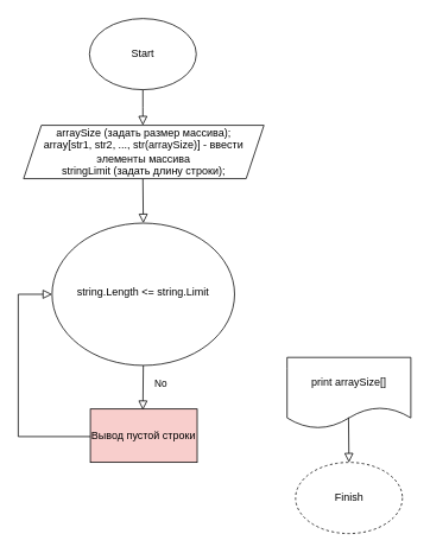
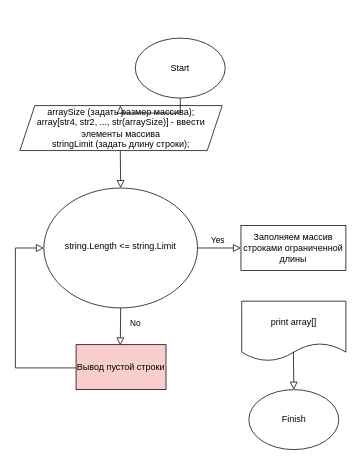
- <mxCell id="7" value="Start" style="ellipse;whiteSpace=wrap;html=1;" vertex="1" parent="1"><mxGeometry x="100" y="20" width="120" height="80" as="geometry" /></mxCell>
+ <mxCell id="7" value="Start" style="ellipse;whiteSpace=wrap;html=1;" vertex="1" parent="1"><mxGeometry x="180" y="50" width="120" height="80" as="geometry" /></mxCell>
- <mxCell id="6" value="arraySize (задать размер массива);&lt;br&gt;array[str1, str2, ..., str(arraySize)] - ввести элементы массива&lt;br&gt;stringLimit (задать длину строки);" style="shape=parallelogram;perimeter=parallelogramPerimeter;whiteSpace=wrap;html=1;fixedSize=1;" vertex="1" parent="1"><mxGeometry x="26" y="140" width="270" height="60" as="geometry" /></mxCell>
+ <mxCell id="6" value="arraySize (задать размер массива);&lt;br&gt;array[str4, str2, ..., str(arraySize)] - ввести элементы массива&lt;br&gt;stringLimit (задать длину строки);" style="shape=parallelogram;perimeter=parallelogramPerimeter;whiteSpace=wrap;html=1;fixedSize=1;" vertex="1" parent="1"><mxGeometry x="26" y="140" width="270" height="60" as="geometry" /></mxCell>
+ <mxCell id="3" value="Yes" style="rounded=0;html=1;jettySize=auto;orthogonalLoop=1;fontSize=11;endArrow=block;endFill=0;endSize=8;strokeWidth=1;shadow=0;labelBackgroundColor=none;edgeStyle=orthogonalEdgeStyle;exitX=1;exitY=0.5;exitDx=0;exitDy=0;entryX=0;entryY=0.5;entryDx=0;entryDy=0;" parent="1" source="4" target="12" edge="1"><mxGeometry x="-0.053" y="10" relative="1" as="geometry"><mxPoint as="offset" /><mxPoint x="160" y="430" as="sourcePoint" /><mxPoint x="320" y="330" as="targetPoint" /><Array as="points" /></mxGeometry></mxCell>
+ <mxCell id="12" value="Заполняем массив строками ограниченной длины" style="rounded=0;whiteSpace=wrap;html=1;" vertex="1" parent="1"><mxGeometry x="321" y="300" width="140" height="60" as="geometry" /></mxCell>
- <mxCell id="9" value="print arraySize[]" style="shape=document;whiteSpace=wrap;html=1;boundedLbl=1;" vertex="1" parent="1"><mxGeometry x="322" y="401" width="139" height="80" as="geometry" /></mxCell>
+ <mxCell id="9" value="print array[]" style="shape=document;whiteSpace=wrap;html=1;boundedLbl=1;" vertex="1" parent="1"><mxGeometry x="322" y="401" width="139" height="80" as="geometry" /></mxCell>
- <mxCell id="13" value="Finish" style="ellipse;whiteSpace=wrap;html=1;dashed=1;" vertex="1" parent="1"><mxGeometry x="331.5" y="519" width="120" height="80" as="geometry" /></mxCell>
+ <mxCell id="13" value="Finish" style="ellipse;whiteSpace=wrap;html=1;" vertex="1" parent="1"><mxGeometry x="331.5" y="519" width="120" height="80" as="geometry" /></mxCell>
